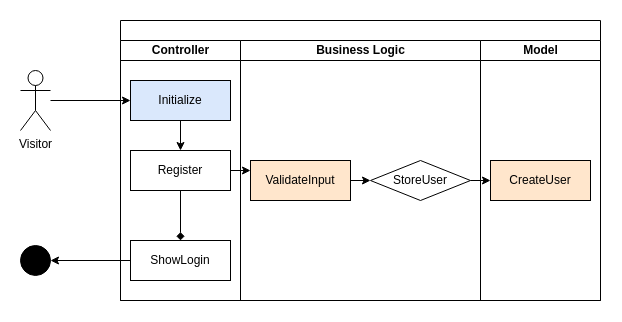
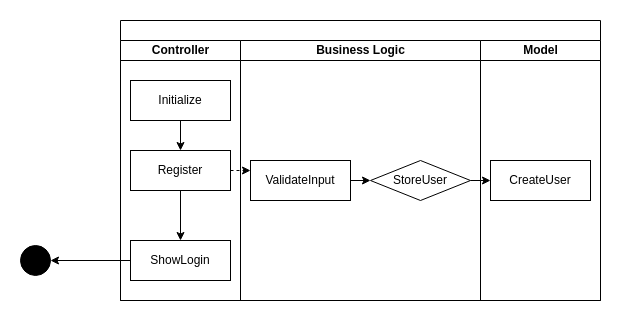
- <mxCell id="18" value="Visitor" style="shape=umlActor;verticalLabelPosition=bottom;verticalAlign=top;html=1;outlineConnect=0;" parent="1" vertex="1"><mxGeometry x="20" y="70" width="30" height="60" as="geometry" /></mxCell>
- <mxCell id="17" style="edgeStyle=none;html=1;" parent="1" source="18" target="5" edge="1"><mxGeometry relative="1" as="geometry" /></mxCell>
- <mxCell id="5" value="Initialize" style="rounded=0;whiteSpace=wrap;html=1;fillColor=#dae8fc;" parent="3" vertex="1"><mxGeometry x="10" y="40" width="100" height="40" as="geometry" /></mxCell>
+ <mxCell id="5" value="Initialize" style="rounded=0;whiteSpace=wrap;html=1;" parent="3" vertex="1"><mxGeometry x="10" y="40" width="100" height="40" as="geometry" /></mxCell>
- <mxCell id="16" value="" style="edgeStyle=orthogonalEdgeStyle;html=1;" parent="2" source="7" target="13" edge="1"><mxGeometry relative="1" as="geometry"><mxPoint x="130.0" y="160" as="targetPoint" /><Array as="points"><mxPoint x="130" y="160" /><mxPoint x="130" y="160" /></Array></mxGeometry></mxCell>
+ <mxCell id="16" value="" style="edgeStyle=orthogonalEdgeStyle;html=1;dashed=1;" parent="2" source="7" target="13" edge="1"><mxGeometry relative="1" as="geometry"><mxPoint x="130.0" y="160" as="targetPoint" /><Array as="points"><mxPoint x="130" y="160" /><mxPoint x="130" y="160" /></Array></mxGeometry></mxCell>
- <mxCell id="13" value="ValidateInput" style="rounded=0;whiteSpace=wrap;html=1;fillColor=#ffe6cc;" parent="10" vertex="1"><mxGeometry x="10.0" y="120" width="100" height="40" as="geometry" /></mxCell>
+ <mxCell id="13" value="ValidateInput" style="rounded=0;whiteSpace=wrap;html=1;" parent="10" vertex="1"><mxGeometry x="10.0" y="120" width="100" height="40" as="geometry" /></mxCell>
- <mxCell id="15" value="CreateUser" style="rounded=0;whiteSpace=wrap;html=1;fillColor=#ffe6cc;" parent="14" vertex="1"><mxGeometry x="10.0" y="120" width="100" height="40" as="geometry" /></mxCell>
+ <mxCell id="15" value="CreateUser" style="rounded=0;whiteSpace=wrap;html=1;" parent="14" vertex="1"><mxGeometry x="10.0" y="120" width="100" height="40" as="geometry" /></mxCell>
- <mxCell id="6" value="" style="edgeStyle=orthogonalEdgeStyle;html=1;fontSize=15;endArrow=diamond;" parent="3" source="7" target="8" edge="1"><mxGeometry relative="1" as="geometry" /></mxCell>
+ <mxCell id="6" value="" style="edgeStyle=orthogonalEdgeStyle;html=1;fontSize=15;" parent="3" source="7" target="8" edge="1"><mxGeometry relative="1" as="geometry" /></mxCell>
